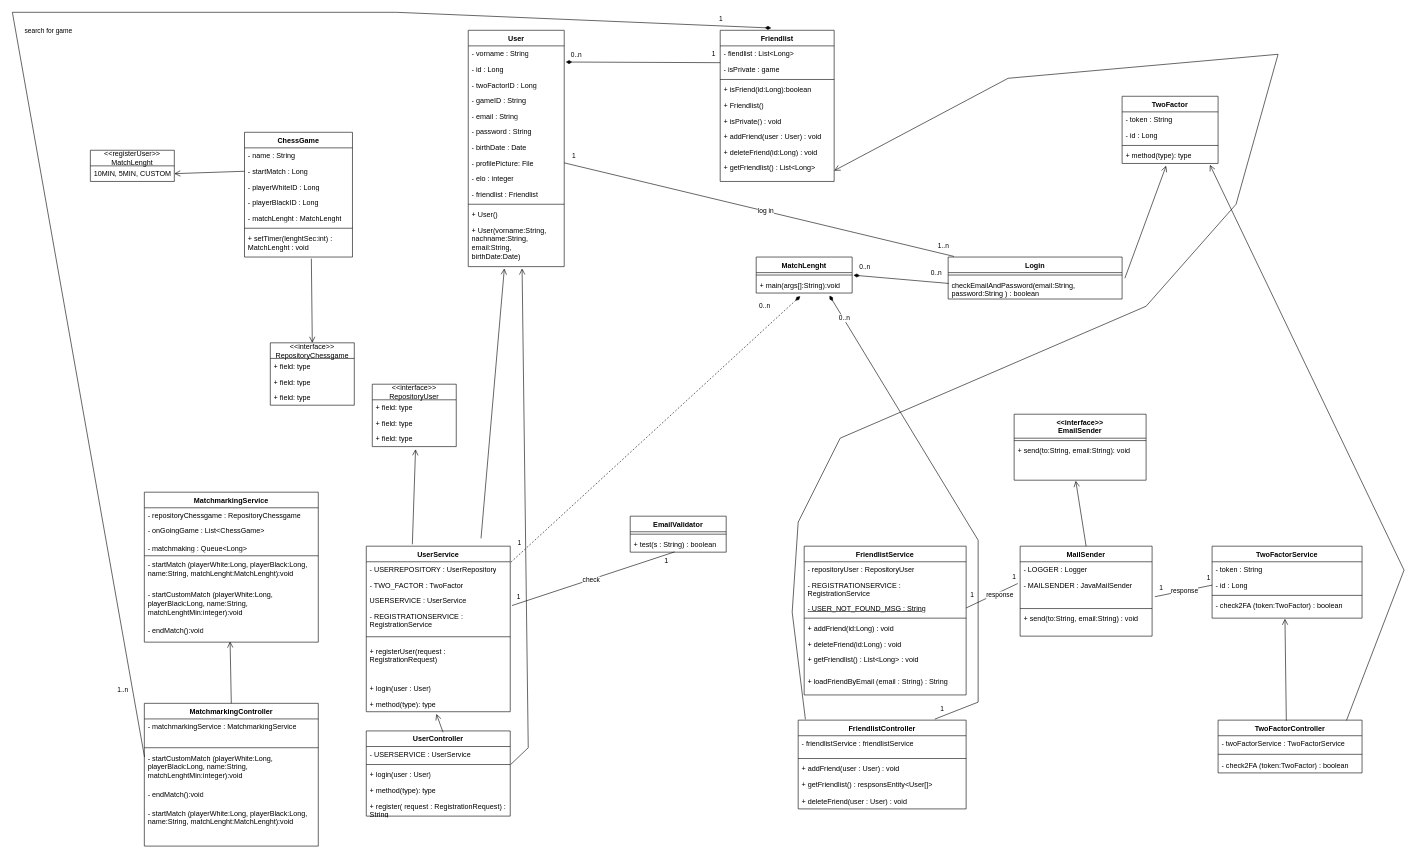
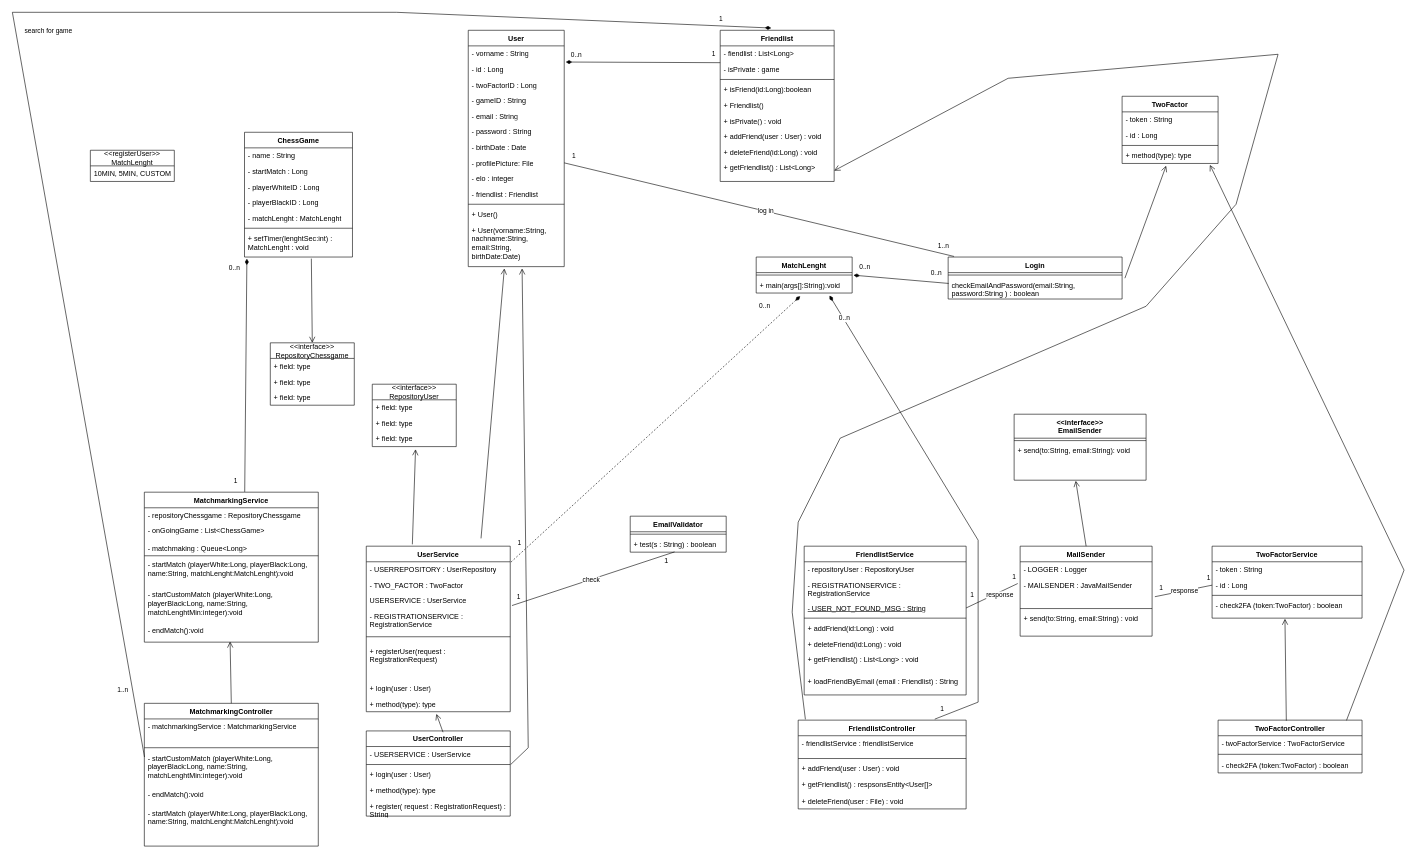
- <mxCell id="115" value="" style="endArrow=open;startArrow=none;endFill=0;startFill=0;endSize=8;html=1;verticalAlign=bottom;labelBackgroundColor=none;strokeWidth=1;rounded=0;exitX=0;exitY=0.5;exitDx=0;exitDy=0;entryX=1;entryY=0.5;entryDx=0;entryDy=0;" parent="1" source="57" target="54" edge="1"><mxGeometry width="160" relative="1" as="geometry"><mxPoint x="528" y="441" as="sourcePoint" /><mxPoint x="530" y="581" as="targetPoint" /></mxGeometry></mxCell>
+ <mxCell id="123" value="" style="endArrow=none;startArrow=diamondThin;endFill=0;startFill=1;html=1;verticalAlign=bottom;labelBackgroundColor=none;strokeWidth=1;startSize=8;endSize=8;rounded=0;entryX=0.577;entryY=-0.002;entryDx=0;entryDy=0;entryPerimeter=0;exitX=0.022;exitY=1.062;exitDx=0;exitDy=0;exitPerimeter=0;" parent="1" source="62" target="63" edge="1"><mxGeometry width="160" relative="1" as="geometry"><mxPoint x="188" y="500" as="sourcePoint" /><mxPoint x="80" y="968" as="targetPoint" /><Array as="points" /></mxGeometry></mxCell>
+ <mxCell id="124" value="0..n" style="edgeLabel;html=1;align=center;verticalAlign=middle;resizable=0;points=[];" parent="123" vertex="1" connectable="0"><mxGeometry x="-0.811" y="3" relative="1" as="geometry"><mxPoint x="-24" y="-22" as="offset" /></mxGeometry></mxCell>
+ <mxCell id="125" value="1" style="edgeLabel;html=1;align=center;verticalAlign=middle;resizable=0;points=[];" parent="123" vertex="1" connectable="0"><mxGeometry x="0.912" y="-1" relative="1" as="geometry"><mxPoint x="-15" y="-2" as="offset" /></mxGeometry></mxCell>
- <mxCell id="48" value="+ loadFriendByEmail (email : String) : String&amp;nbsp;" style="text;strokeColor=none;fillColor=none;align=left;verticalAlign=top;spacingLeft=4;spacingRight=4;overflow=hidden;rotatable=0;points=[[0,0.5],[1,0.5]];portConstraint=eastwest;whiteSpace=wrap;html=1;" parent="40" vertex="1"><mxGeometry y="212" width="270" height="36" as="geometry" /></mxCell>
+ <mxCell id="48" value="+ loadFriendByEmail (email : Friendlist) : String&amp;nbsp;" style="text;strokeColor=none;fillColor=none;align=left;verticalAlign=top;spacingLeft=4;spacingRight=4;overflow=hidden;rotatable=0;points=[[0,0.5],[1,0.5]];portConstraint=eastwest;whiteSpace=wrap;html=1;" parent="40" vertex="1"><mxGeometry y="212" width="270" height="36" as="geometry" /></mxCell>
- <mxCell id="39" value="+ deleteFriend(user : User) : void" style="text;strokeColor=none;fillColor=none;align=left;verticalAlign=top;spacingLeft=4;spacingRight=4;overflow=hidden;rotatable=0;points=[[0,0.5],[1,0.5]];portConstraint=eastwest;whiteSpace=wrap;html=1;" parent="34" vertex="1"><mxGeometry y="122" width="280" height="26" as="geometry" /></mxCell>
+ <mxCell id="39" value="+ deleteFriend(user : File) : void" style="text;strokeColor=none;fillColor=none;align=left;verticalAlign=top;spacingLeft=4;spacingRight=4;overflow=hidden;rotatable=0;points=[[0,0.5],[1,0.5]];portConstraint=eastwest;whiteSpace=wrap;html=1;" parent="34" vertex="1"><mxGeometry y="122" width="280" height="26" as="geometry" /></mxCell>
